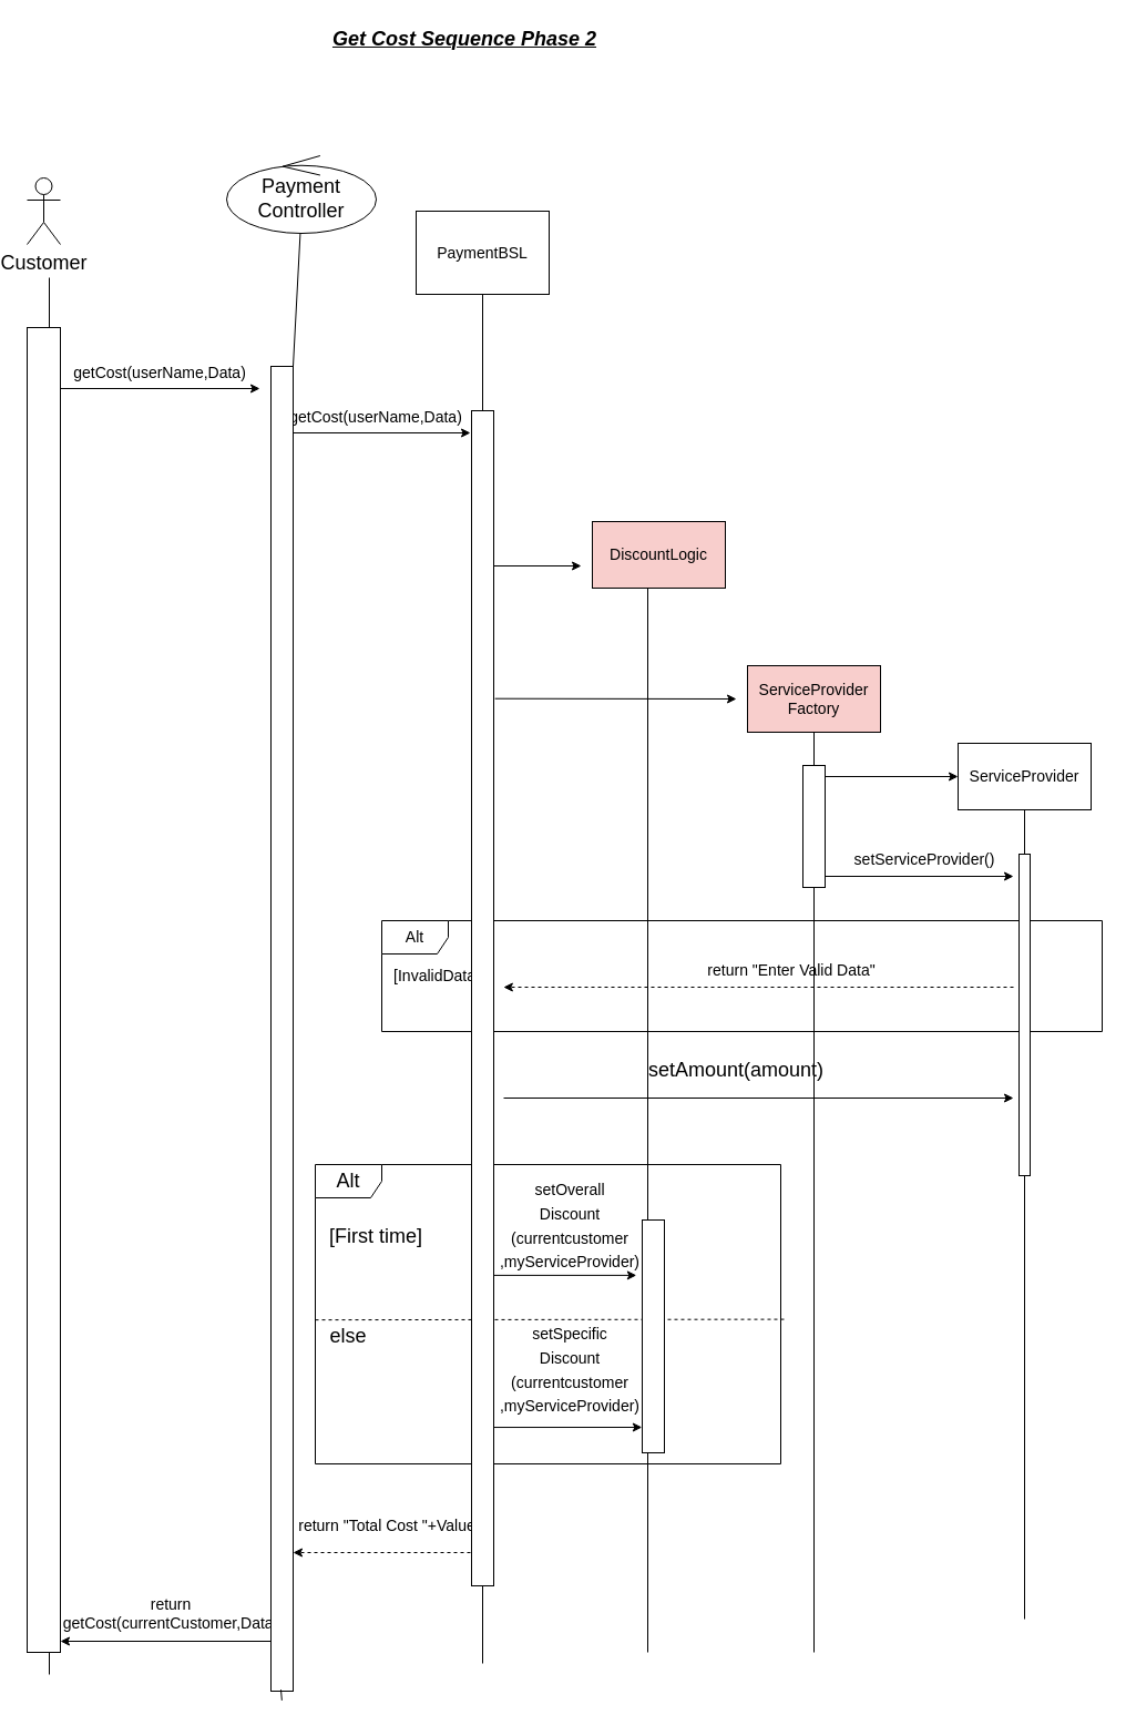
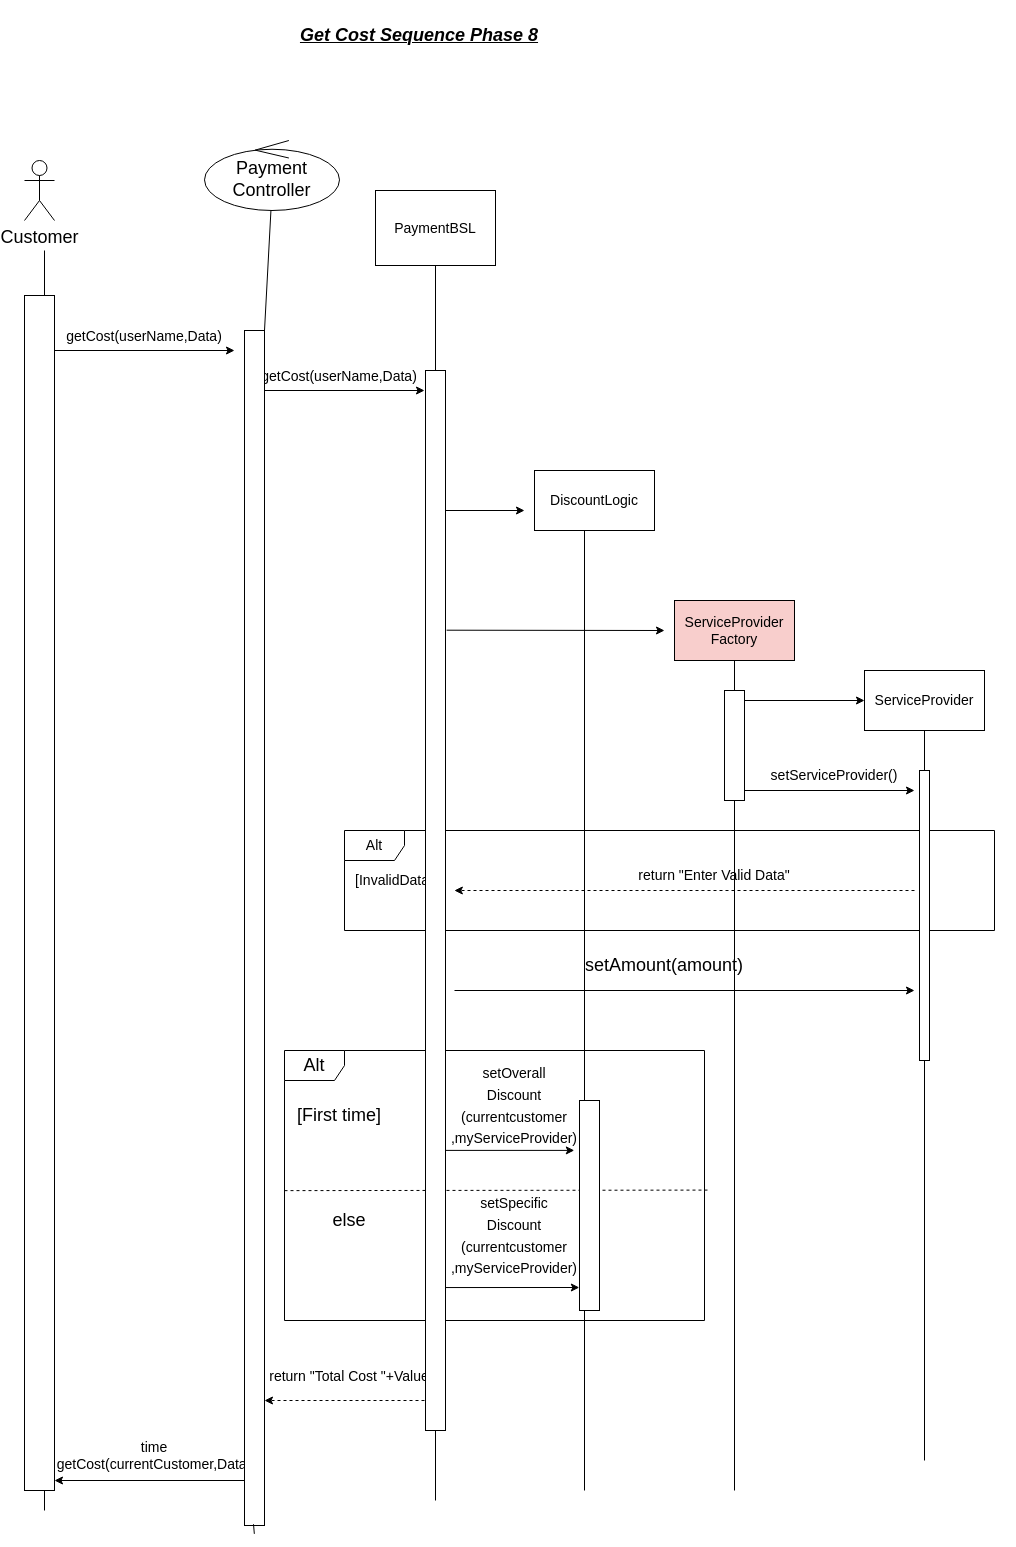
- <mxCell id="2" value="&lt;b&gt;&lt;i&gt;&lt;u&gt;&lt;font style=&quot;font-size: 18px;&quot;&gt;Get Cost Sequence Phase 2&lt;/font&gt;&lt;/u&gt;&lt;/i&gt;&lt;/b&gt;" style="text;html=1;strokeColor=none;fillColor=none;align=center;verticalAlign=middle;whiteSpace=wrap;rounded=0;fontSize=14;" vertex="1" parent="1"><mxGeometry x="280" y="20" width="270" height="30" as="geometry" /></mxCell>
+ <mxCell id="2" value="&lt;b&gt;&lt;i&gt;&lt;u&gt;&lt;font style=&quot;font-size: 18px;&quot;&gt;Get Cost Sequence Phase 8&lt;/font&gt;&lt;/u&gt;&lt;/i&gt;&lt;/b&gt;" style="text;html=1;strokeColor=none;fillColor=none;align=center;verticalAlign=middle;whiteSpace=wrap;rounded=0;fontSize=14;" vertex="1" parent="1"><mxGeometry x="280" y="20" width="270" height="30" as="geometry" /></mxCell>
- <mxCell id="16" value="DiscountLogic" style="rounded=0;whiteSpace=wrap;html=1;fontSize=14;fillColor=#f8cecc;" vertex="1" parent="1"><mxGeometry x="530" y="470" width="120" height="60" as="geometry" /></mxCell>
+ <mxCell id="16" value="DiscountLogic" style="rounded=0;whiteSpace=wrap;html=1;fontSize=14;" vertex="1" parent="1"><mxGeometry x="530" y="470" width="120" height="60" as="geometry" /></mxCell>
- <mxCell id="37" value="&lt;font style=&quot;font-size: 18px;&quot;&gt;else&lt;/font&gt;" style="text;html=1;strokeColor=none;fillColor=none;align=center;verticalAlign=middle;whiteSpace=wrap;rounded=0;fontSize=14;" vertex="1" parent="1"><mxGeometry x="280" y="1190" width="60" height="30" as="geometry" /></mxCell>
+ <mxCell id="37" value="&lt;font style=&quot;font-size: 18px;&quot;&gt;else&lt;/font&gt;" style="text;html=1;strokeColor=none;fillColor=none;align=center;verticalAlign=middle;whiteSpace=wrap;rounded=0;fontSize=14;" vertex="1" parent="1"><mxGeometry x="315" y="1205" width="60" height="30" as="geometry" /></mxCell>
- <mxCell id="41" value="return getCost(currentCustomer,Data)" style="text;html=1;strokeColor=none;fillColor=none;align=center;verticalAlign=middle;whiteSpace=wrap;rounded=0;fontSize=14;" vertex="1" parent="1"><mxGeometry x="120" y="1440" width="60" height="30" as="geometry" /></mxCell>
+ <mxCell id="41" value="time getCost(currentCustomer,Data)" style="text;html=1;strokeColor=none;fillColor=none;align=center;verticalAlign=middle;whiteSpace=wrap;rounded=0;fontSize=14;" vertex="1" parent="1"><mxGeometry x="120" y="1440" width="60" height="30" as="geometry" /></mxCell>
